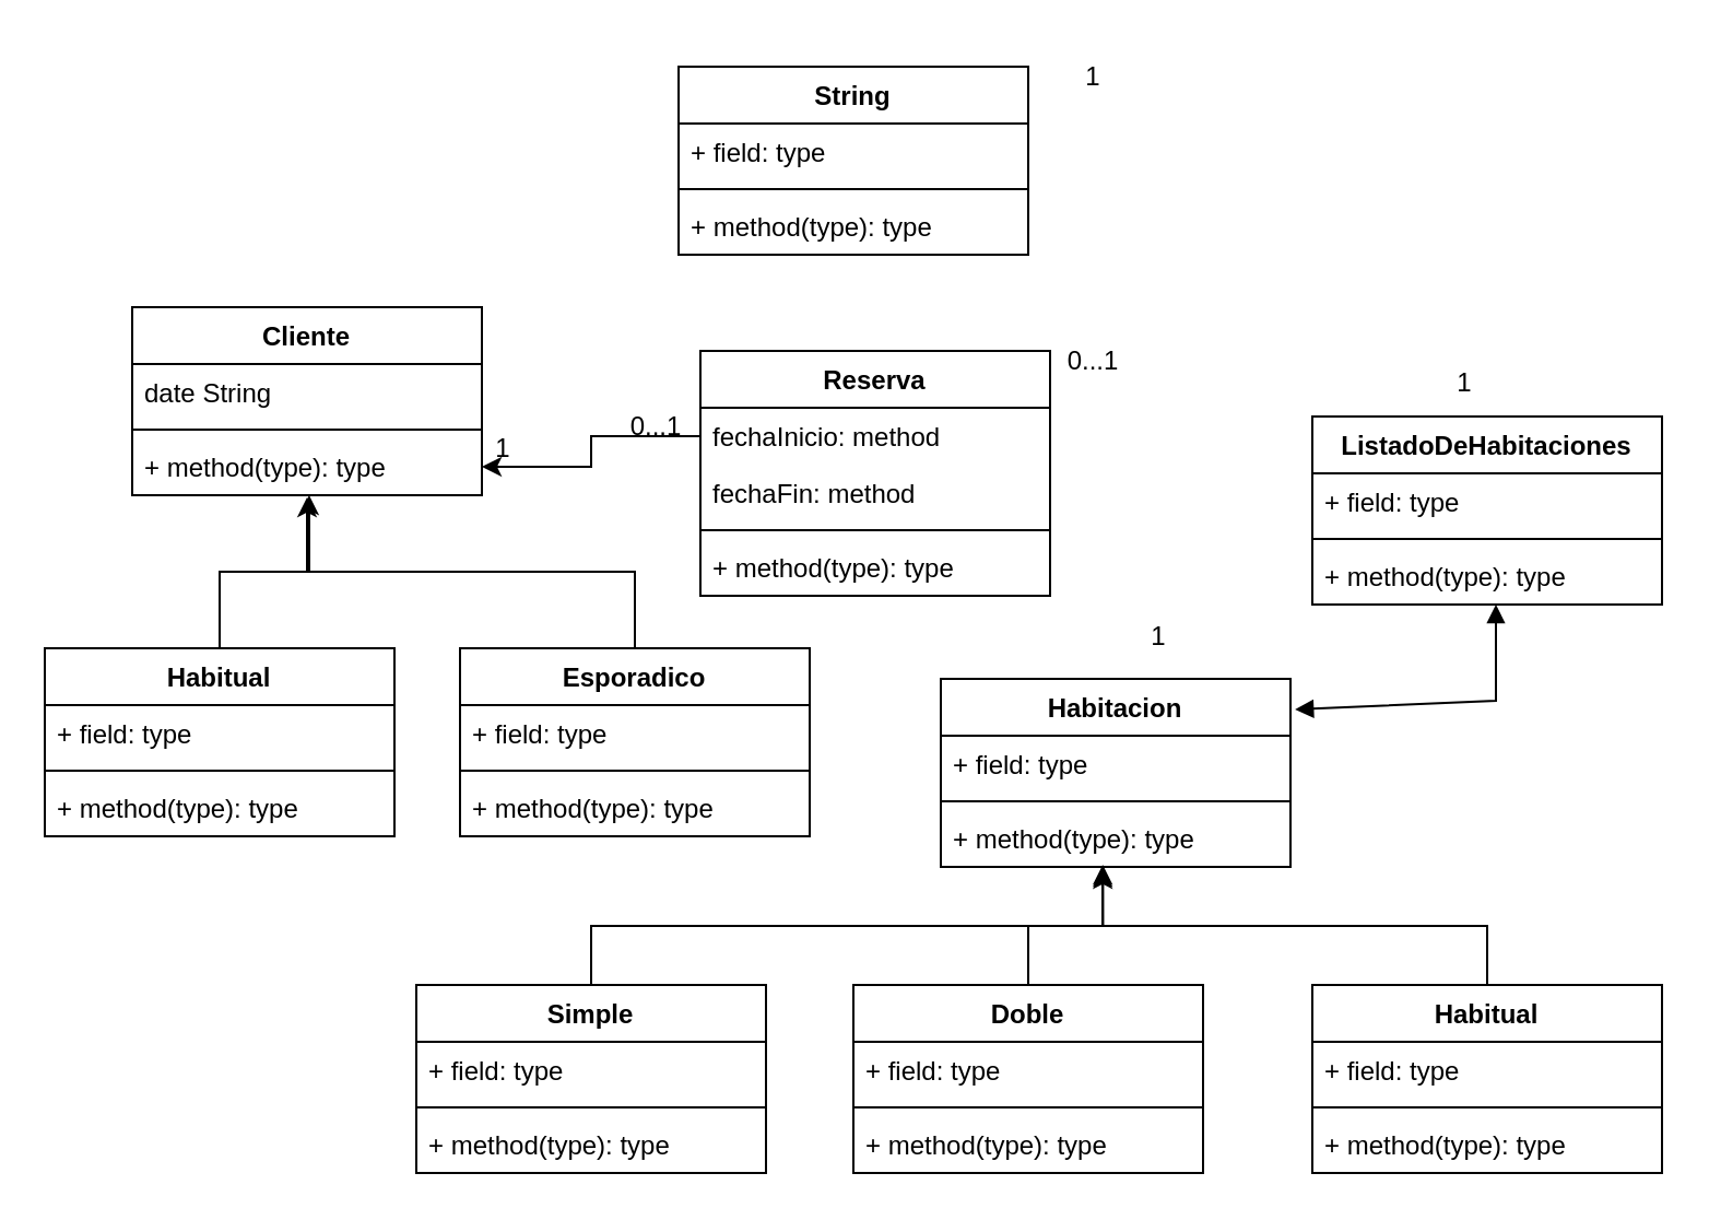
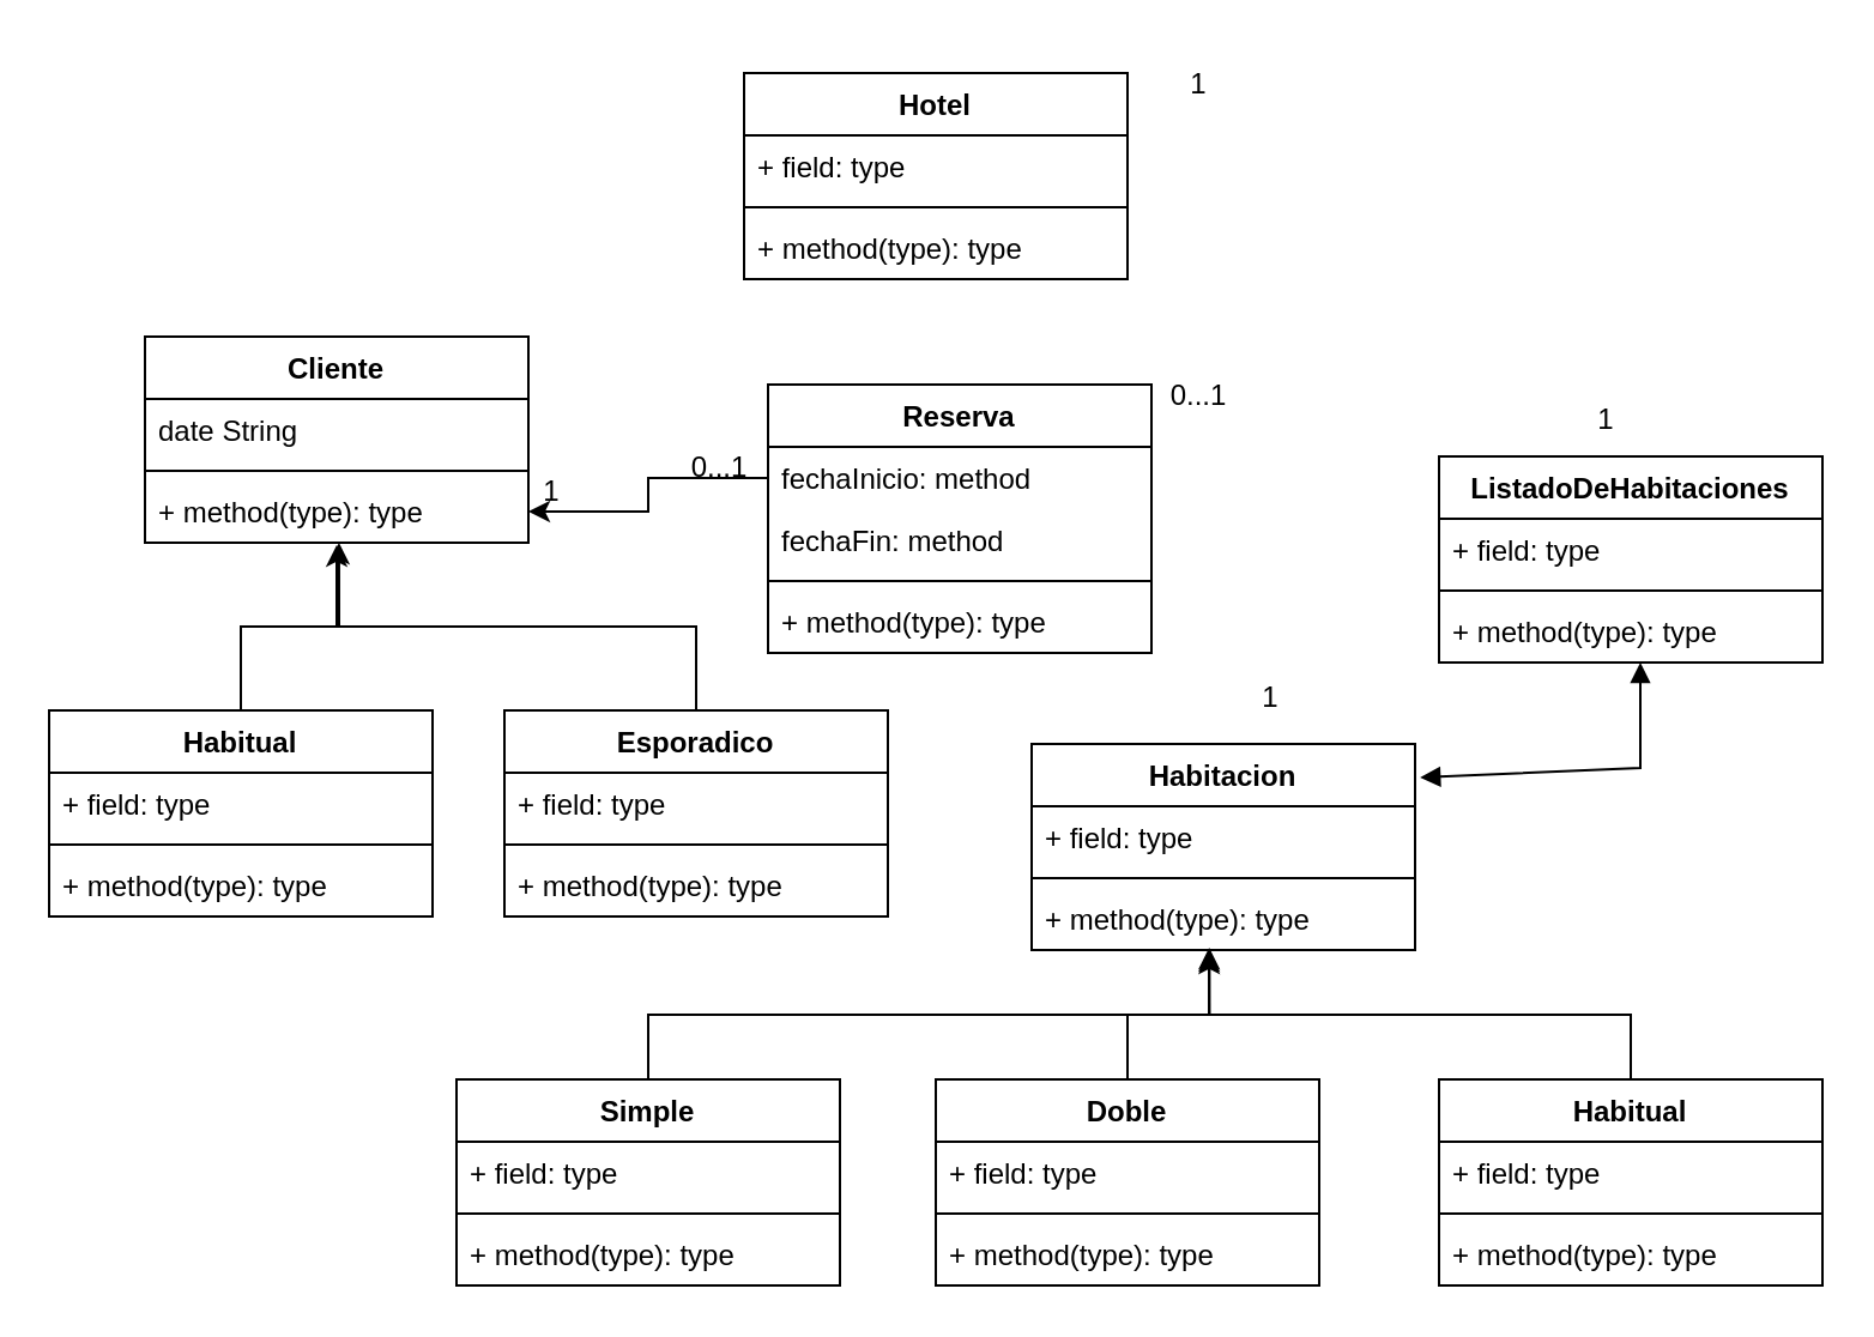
- <mxCell id="26" value="String&lt;br&gt;&lt;br&gt;" style="swimlane;fontStyle=1;align=center;verticalAlign=top;childLayout=stackLayout;horizontal=1;startSize=26;horizontalStack=0;resizeParent=1;resizeParentMax=0;resizeLast=0;collapsible=1;marginBottom=0;whiteSpace=wrap;html=1;" vertex="1" parent="1"><mxGeometry x="310" y="30" width="160" height="86" as="geometry" /></mxCell>
+ <mxCell id="26" value="Hotel&lt;br&gt;&lt;br&gt;" style="swimlane;fontStyle=1;align=center;verticalAlign=top;childLayout=stackLayout;horizontal=1;startSize=26;horizontalStack=0;resizeParent=1;resizeParentMax=0;resizeLast=0;collapsible=1;marginBottom=0;whiteSpace=wrap;html=1;" vertex="1" parent="1"><mxGeometry x="310" y="30" width="160" height="86" as="geometry" /></mxCell>
